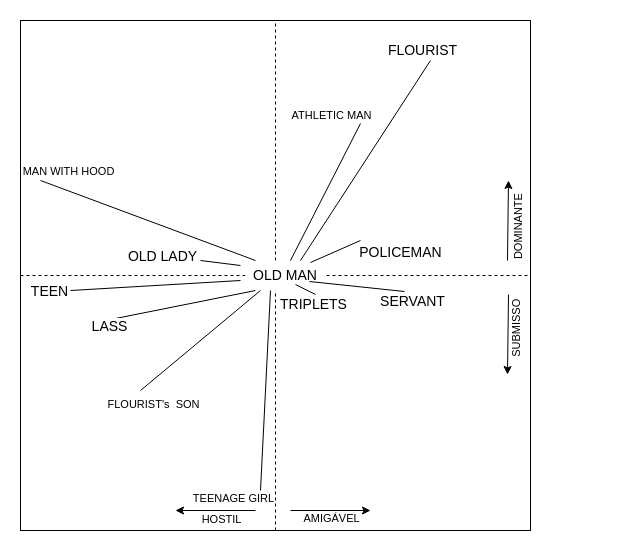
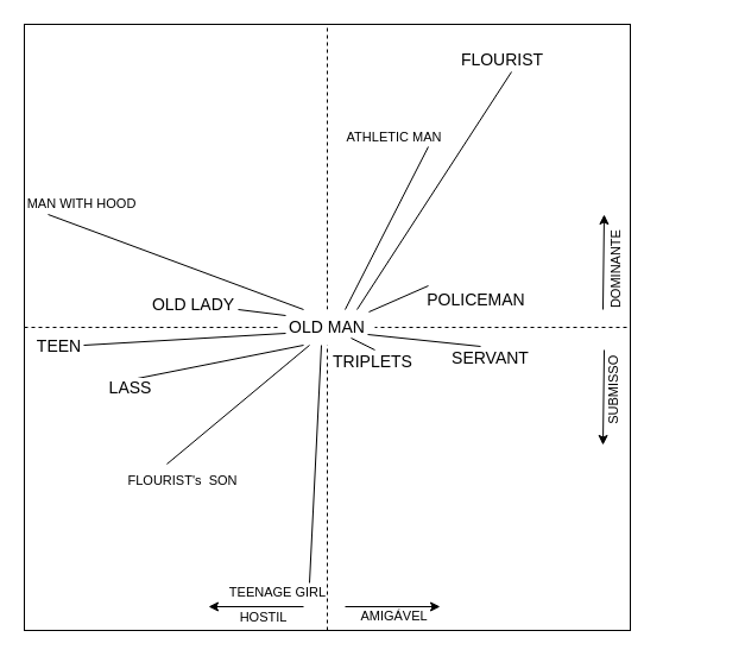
- <mxCell id="6" value="&lt;font style=&quot;font-size: 14px;&quot;&gt;OLD MAN&lt;/font&gt;" style="text;html=1;strokeColor=none;fillColor=default;align=center;verticalAlign=middle;whiteSpace=wrap;rounded=0;" vertex="1" parent="2"><mxGeometry x="225" y="240" width="80" height="30" as="geometry" /></mxCell>
+ <mxCell id="6" value="&lt;font style=&quot;font-size: 14px;&quot;&gt;OLD MAN&lt;/font&gt;" style="text;html=1;strokeColor=none;fillColor=default;align=center;verticalAlign=middle;whiteSpace=wrap;rounded=0;" vertex="1" parent="2"><mxGeometry x="215" y="240" width="80" height="30" as="geometry" /></mxCell>
